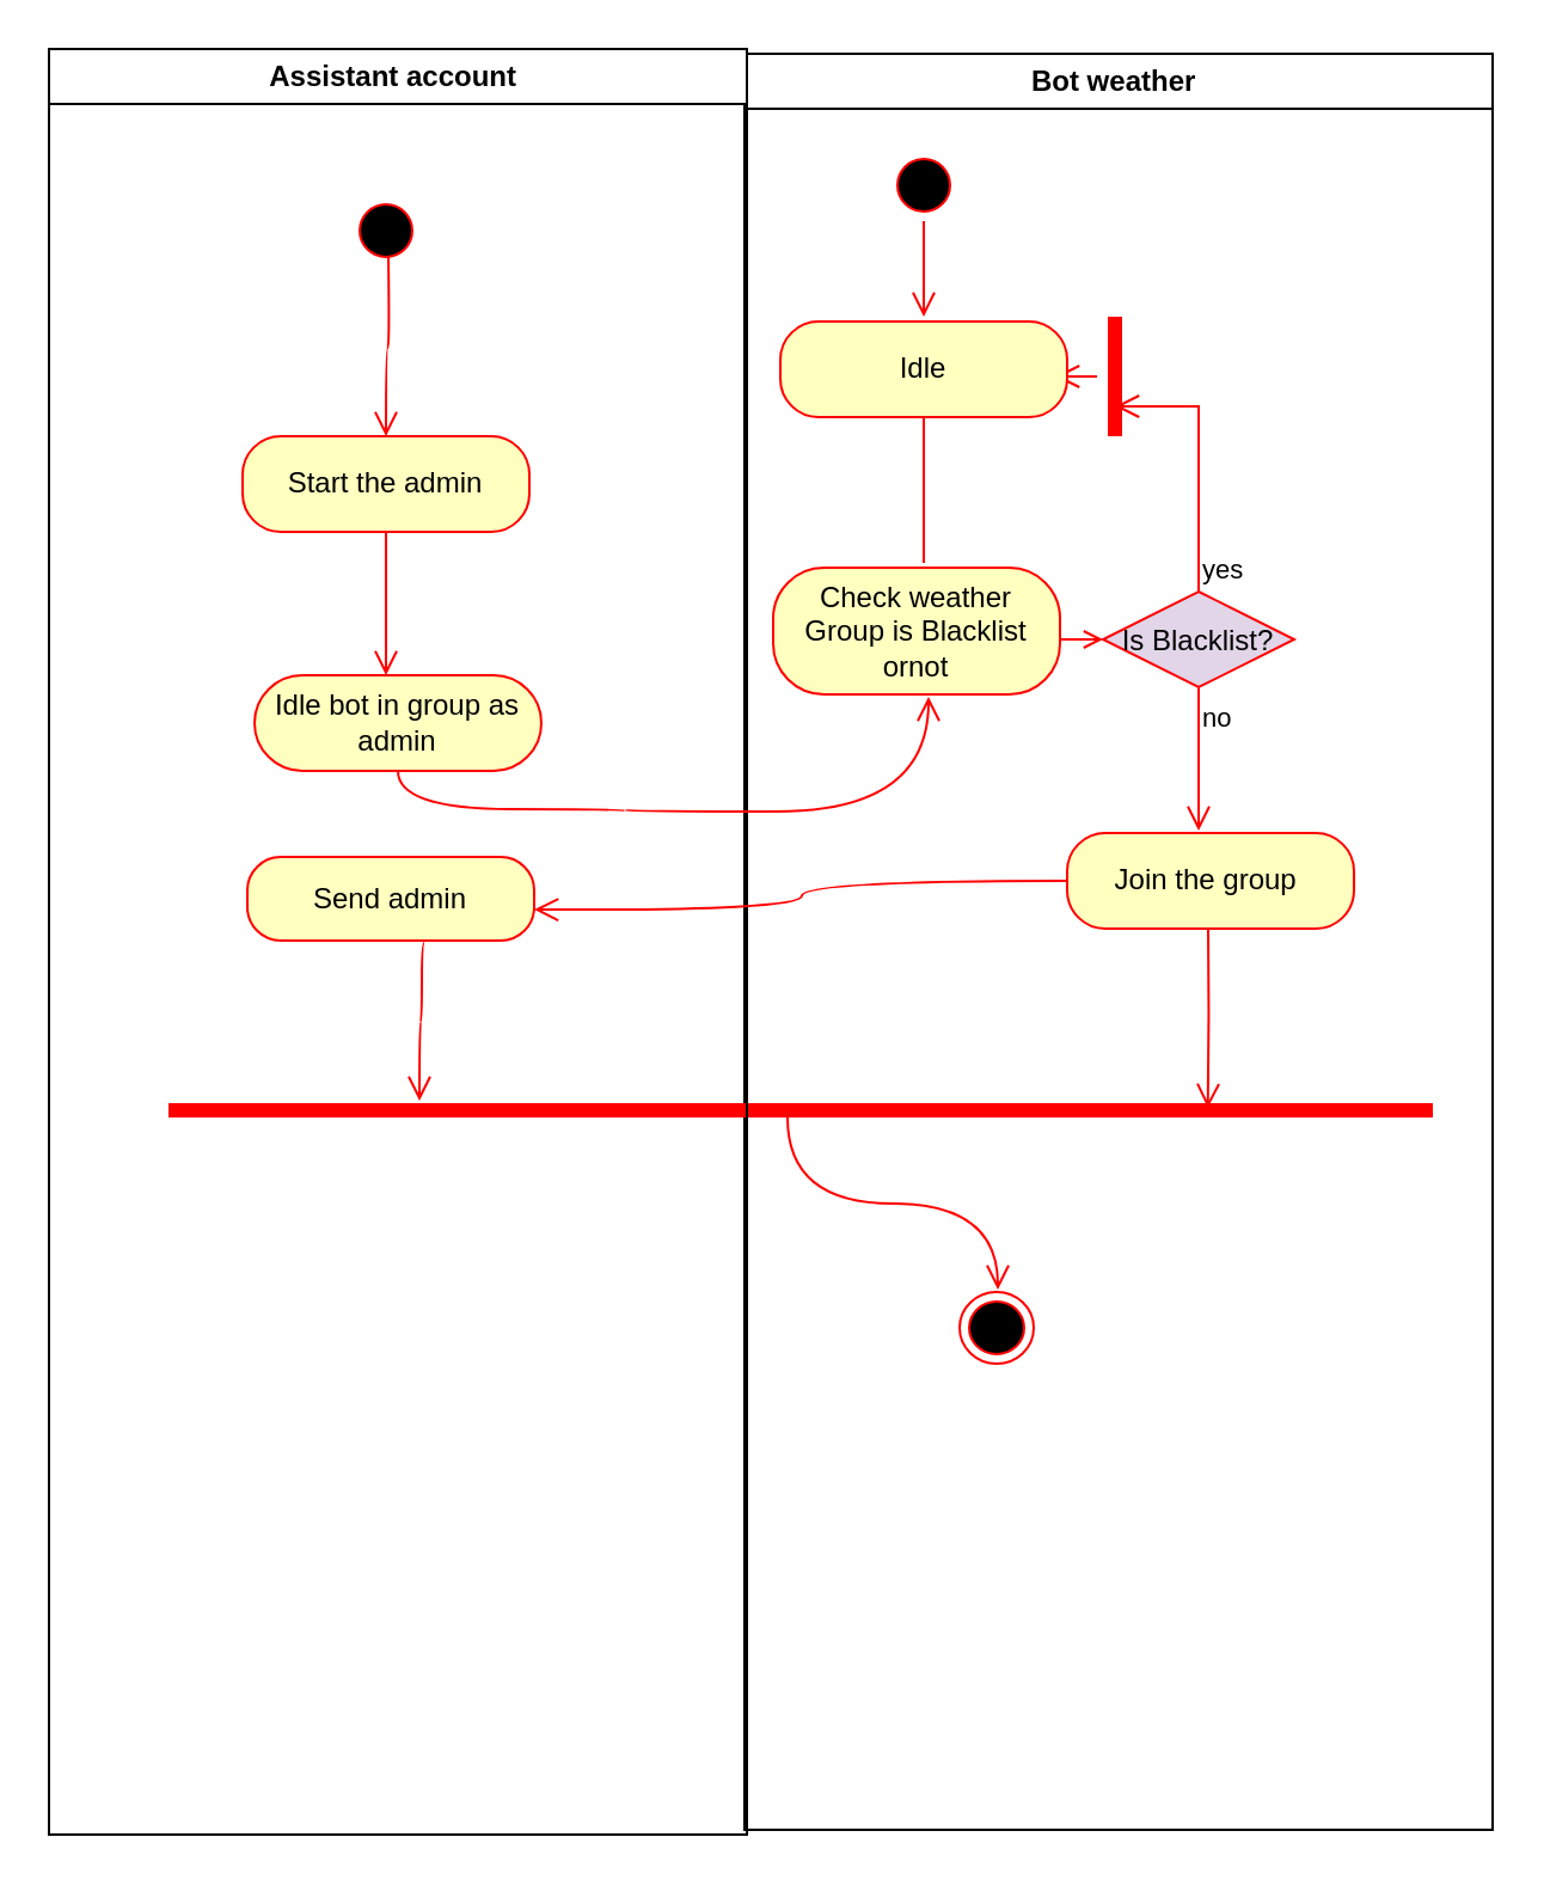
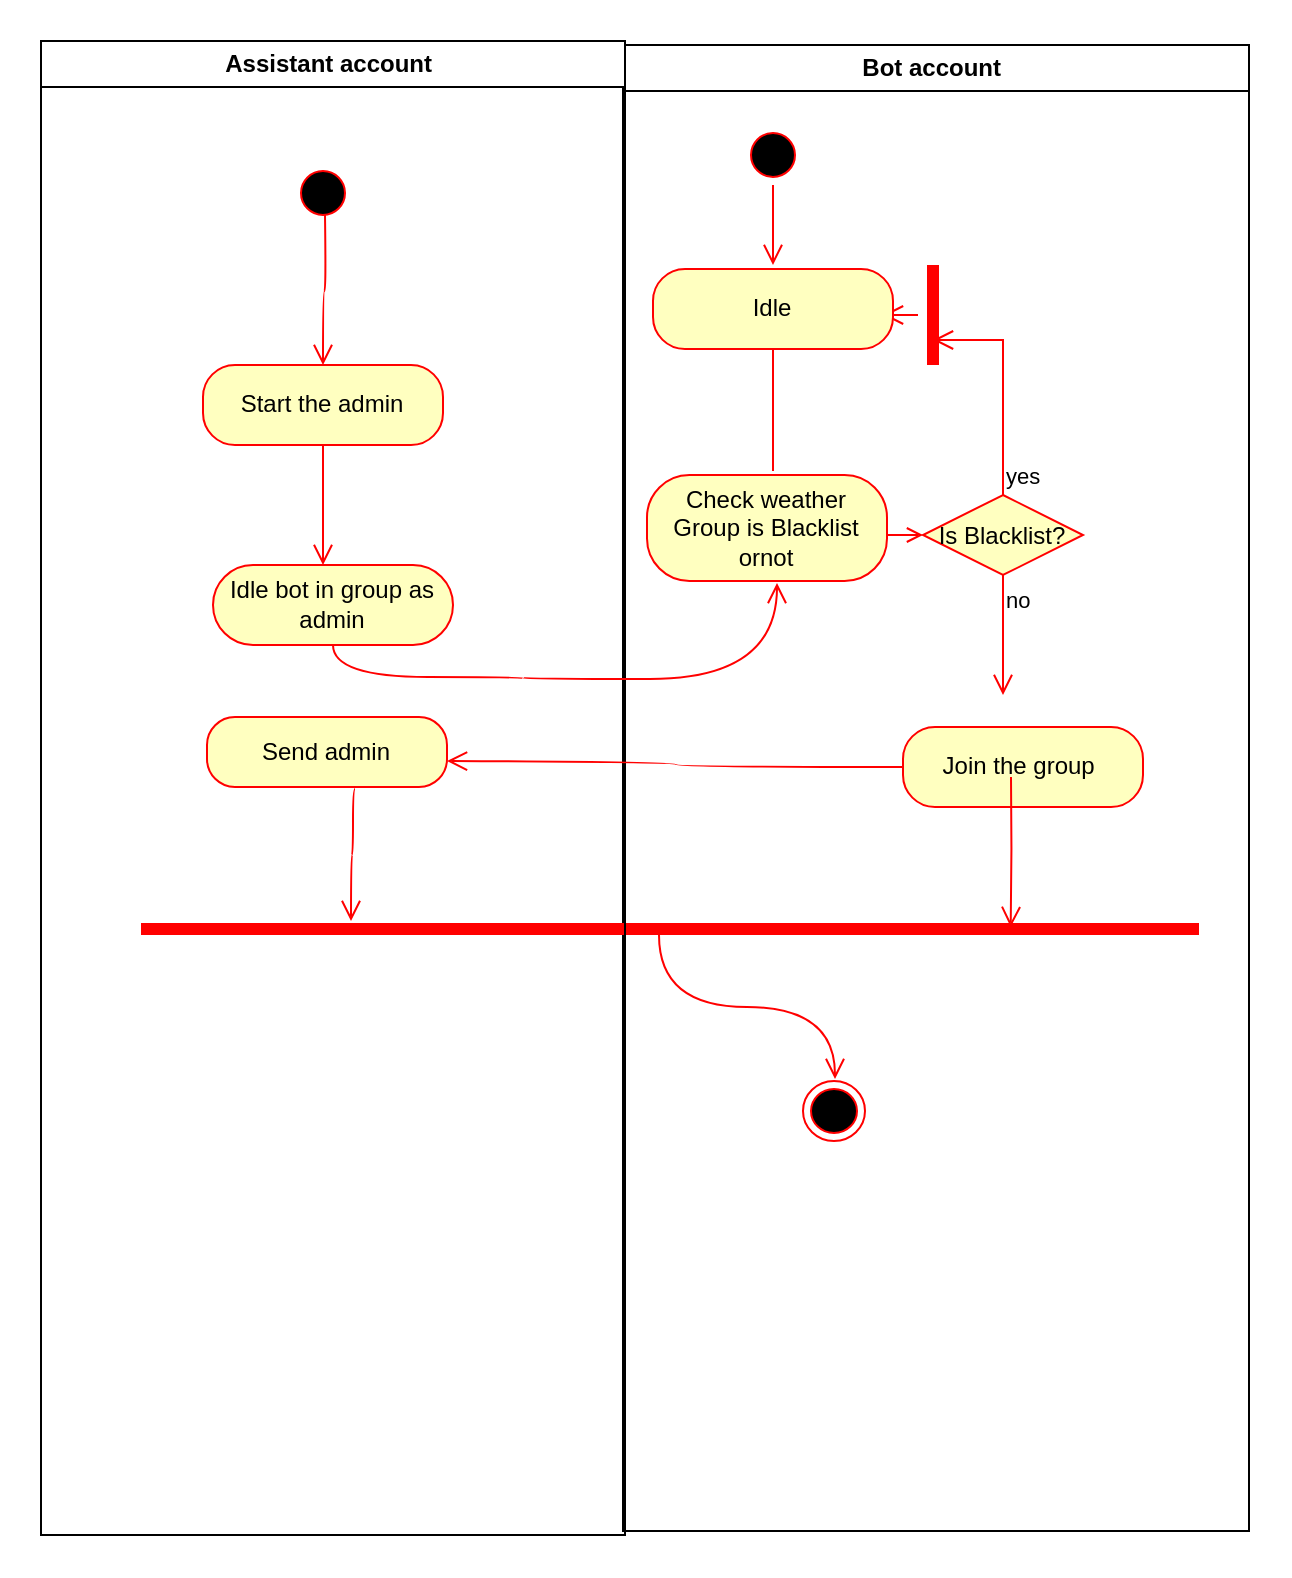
- <mxCell id="2" value="Bot weather " style="swimlane;whiteSpace=wrap;hachureGap=4;" parent="1" vertex="1"><mxGeometry x="311" y="22" width="313" height="743" as="geometry" /></mxCell>
+ <mxCell id="2" value="Bot account " style="swimlane;whiteSpace=wrap;hachureGap=4;" parent="1" vertex="1"><mxGeometry x="311" y="22" width="313" height="743" as="geometry" /></mxCell>
- <mxCell id="5" value="Is Blacklist?" style="rhombus;fillColor=#e1d5e7;strokeColor=#ff0000;hachureGap=4;" parent="2" vertex="1"><mxGeometry x="150" y="225" width="80" height="40" as="geometry" /></mxCell>
+ <mxCell id="5" value="Is Blacklist?" style="rhombus;fillColor=#ffffc0;strokeColor=#ff0000;hachureGap=4;" parent="2" vertex="1"><mxGeometry x="150" y="225" width="80" height="40" as="geometry" /></mxCell>
- <mxCell id="12" value="Join the group&amp;nbsp;" style="rounded=1;whiteSpace=wrap;html=1;arcSize=40;fontColor=#000000;fillColor=#ffffc0;strokeColor=#ff0000;hachureGap=4;" vertex="1" parent="2"><mxGeometry x="135" y="326" width="120" height="40" as="geometry" /></mxCell>
+ <mxCell id="12" value="Join the group&amp;nbsp;" style="rounded=1;whiteSpace=wrap;html=1;arcSize=40;fontColor=#000000;fillColor=#ffffc0;strokeColor=#ff0000;hachureGap=4;" vertex="1" parent="2"><mxGeometry x="140" y="341" width="120" height="40" as="geometry" /></mxCell>
